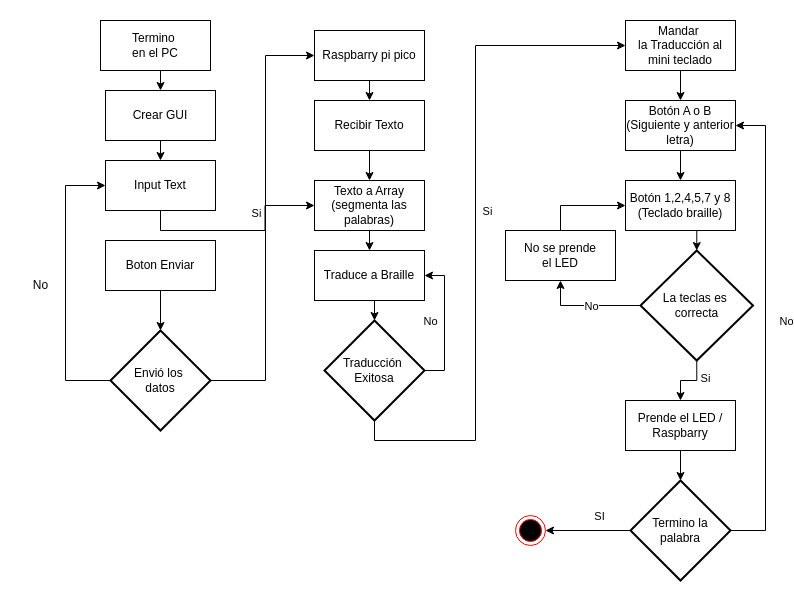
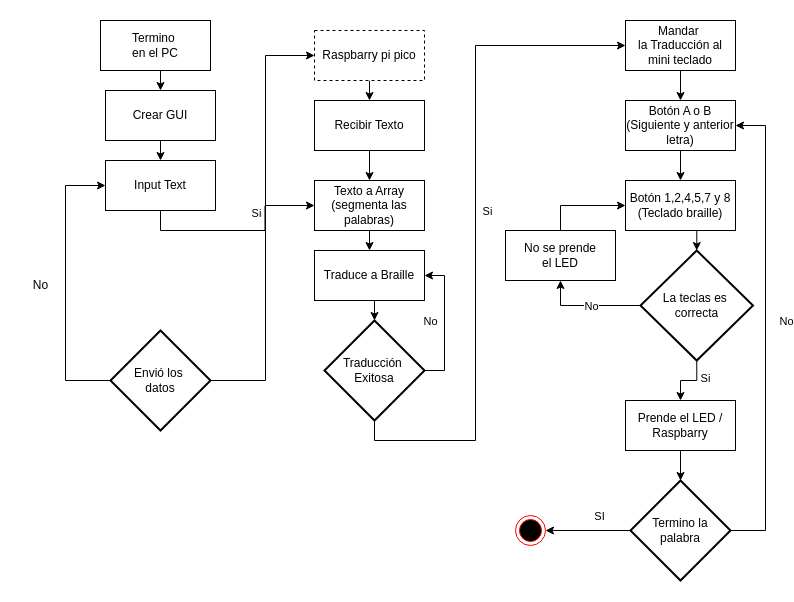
- <mxCell id="17" value="Raspbarry pi pico" style="html=1;whiteSpace=wrap;" vertex="1" parent="1"><mxGeometry x="314" y="30" width="110" height="50" as="geometry" /></mxCell>
+ <mxCell id="17" value="Raspbarry pi pico" style="html=1;whiteSpace=wrap;dashed=1;" vertex="1" parent="1"><mxGeometry x="314" y="30" width="110" height="50" as="geometry" /></mxCell>
- <mxCell id="13" value="Boton Enviar" style="html=1;whiteSpace=wrap;" vertex="1" parent="1"><mxGeometry x="105" y="240" width="110" height="50" as="geometry" /></mxCell>
- <mxCell id="15" style="edgeStyle=orthogonalEdgeStyle;rounded=0;orthogonalLoop=1;jettySize=auto;html=1;exitX=0.5;exitY=1;exitDx=0;exitDy=0;entryX=0.5;entryY=0;entryDx=0;entryDy=0;entryPerimeter=0;" edge="1" parent="1" source="13" target="6"><mxGeometry relative="1" as="geometry" /></mxCell>
